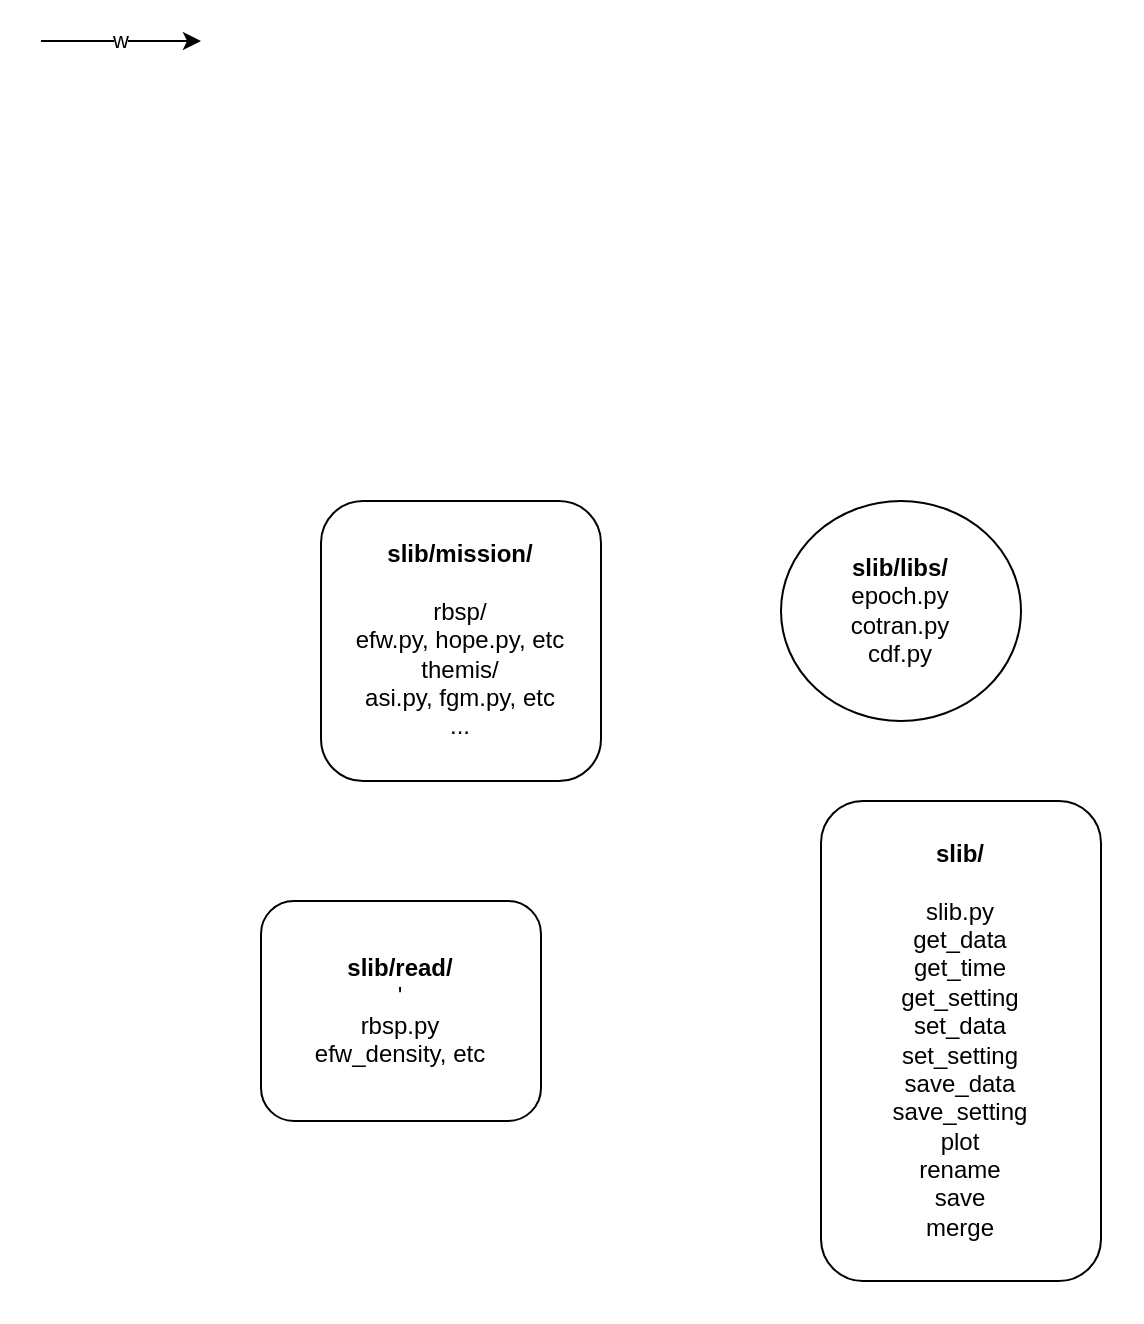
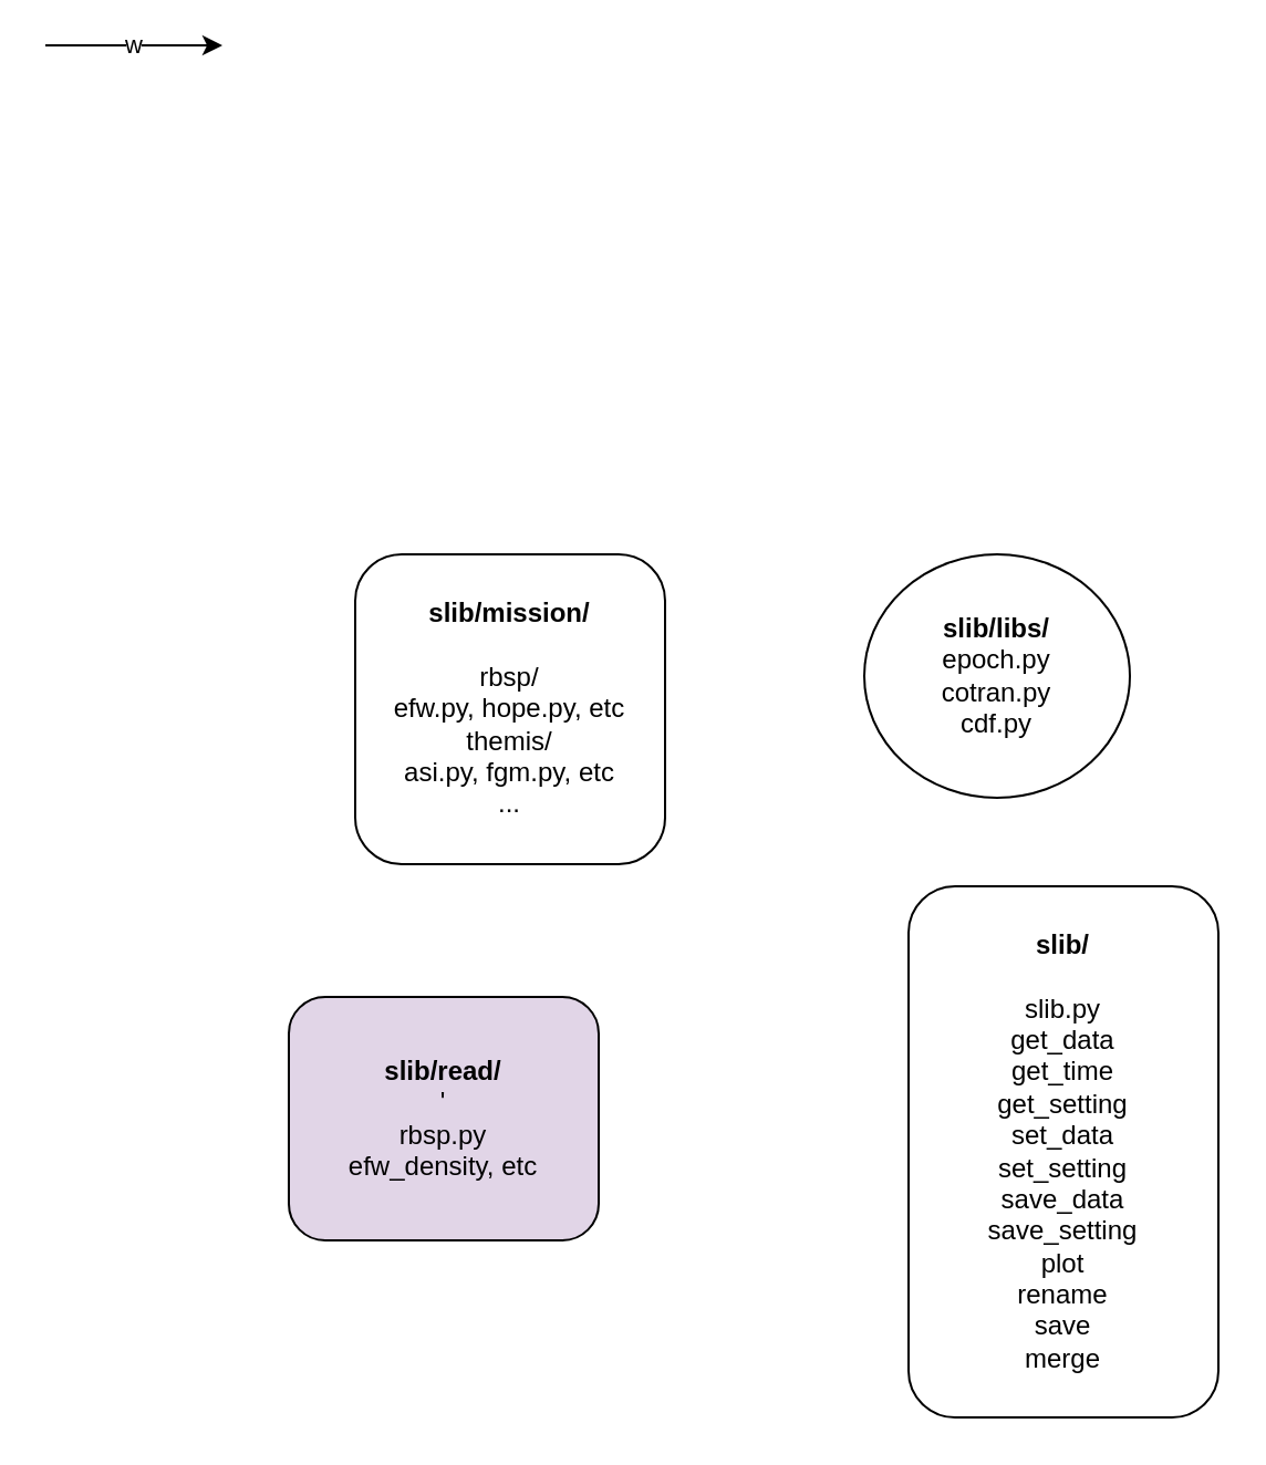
- <mxCell id="4" value="&lt;b&gt;slib/read/&lt;br&gt;&lt;/b&gt;'&lt;br&gt;rbsp.py&lt;br&gt;efw_density, etc" style="rounded=1;whiteSpace=wrap;html=1;" parent="1" vertex="1"><mxGeometry x="130" y="450" width="140" height="110" as="geometry" /></mxCell>
+ <mxCell id="4" value="&lt;b&gt;slib/read/&lt;br&gt;&lt;/b&gt;'&lt;br&gt;rbsp.py&lt;br&gt;efw_density, etc" style="rounded=1;whiteSpace=wrap;html=1;fillColor=#e1d5e7;" parent="1" vertex="1"><mxGeometry x="130" y="450" width="140" height="110" as="geometry" /></mxCell>
